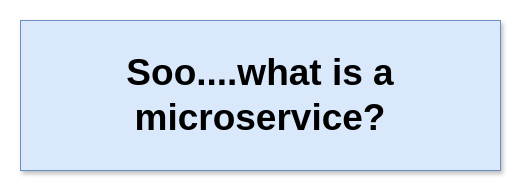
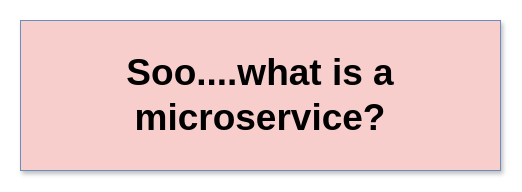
- <mxCell id="2" value="Soo....what is a microservice?" style="rounded=0;whiteSpace=wrap;html=1;fillColor=#dae8fc;strokeColor=#6c8ebf;shadow=1;fontSize=37;fontStyle=1" parent="1" vertex="1"><mxGeometry x="20" y="20" width="480" height="150" as="geometry" /></mxCell>
+ <mxCell id="2" value="Soo....what is a microservice?" style="rounded=0;whiteSpace=wrap;html=1;fillColor=#f8cecc;strokeColor=#6c8ebf;shadow=1;fontSize=37;fontStyle=1;" parent="1" vertex="1"><mxGeometry x="20" y="20" width="480" height="150" as="geometry" /></mxCell>
